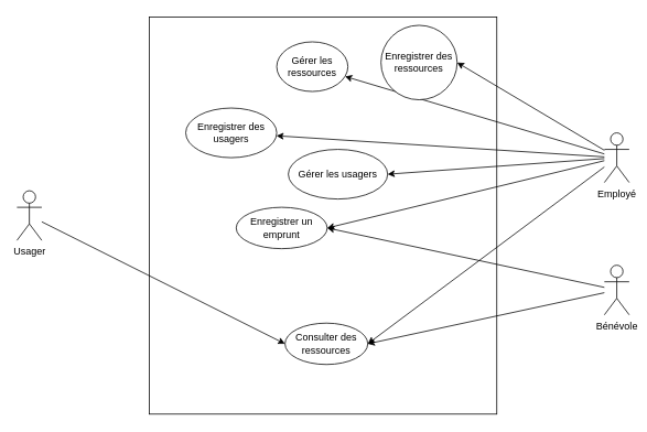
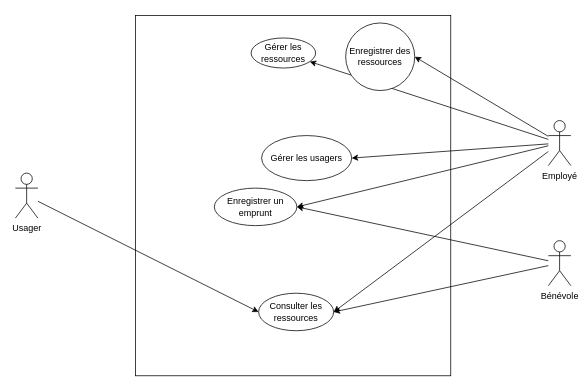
- <mxCell id="16" value="Gérer les ressources" style="ellipse;whiteSpace=wrap;html=1;" vertex="1" parent="1"><mxGeometry x="334" y="50" width="86" height="60" as="geometry" /></mxCell>
+ <mxCell id="16" value="Gérer les ressources" style="ellipse;whiteSpace=wrap;html=1;" vertex="1" parent="1"><mxGeometry x="334" y="50" width="86" height="40" as="geometry" /></mxCell>
- <mxCell id="18" value="Enregistrer des usagers" style="ellipse;whiteSpace=wrap;html=1;" vertex="1" parent="1"><mxGeometry x="224" y="130" width="110" height="60" as="geometry" /></mxCell>
- <mxCell id="7" style="rounded=0;orthogonalLoop=1;jettySize=auto;html=1;" edge="1" parent="1" source="11" target="18"><mxGeometry relative="1" as="geometry" /></mxCell>
- <mxCell id="15" value="Consulter des ressources" style="ellipse;whiteSpace=wrap;html=1;" vertex="1" parent="1"><mxGeometry x="344" y="390" width="100" height="50" as="geometry" /></mxCell>
+ <mxCell id="15" value="Consulter les ressources" style="ellipse;whiteSpace=wrap;html=1;" vertex="1" parent="1"><mxGeometry x="344" y="390" width="100" height="50" as="geometry" /></mxCell>
